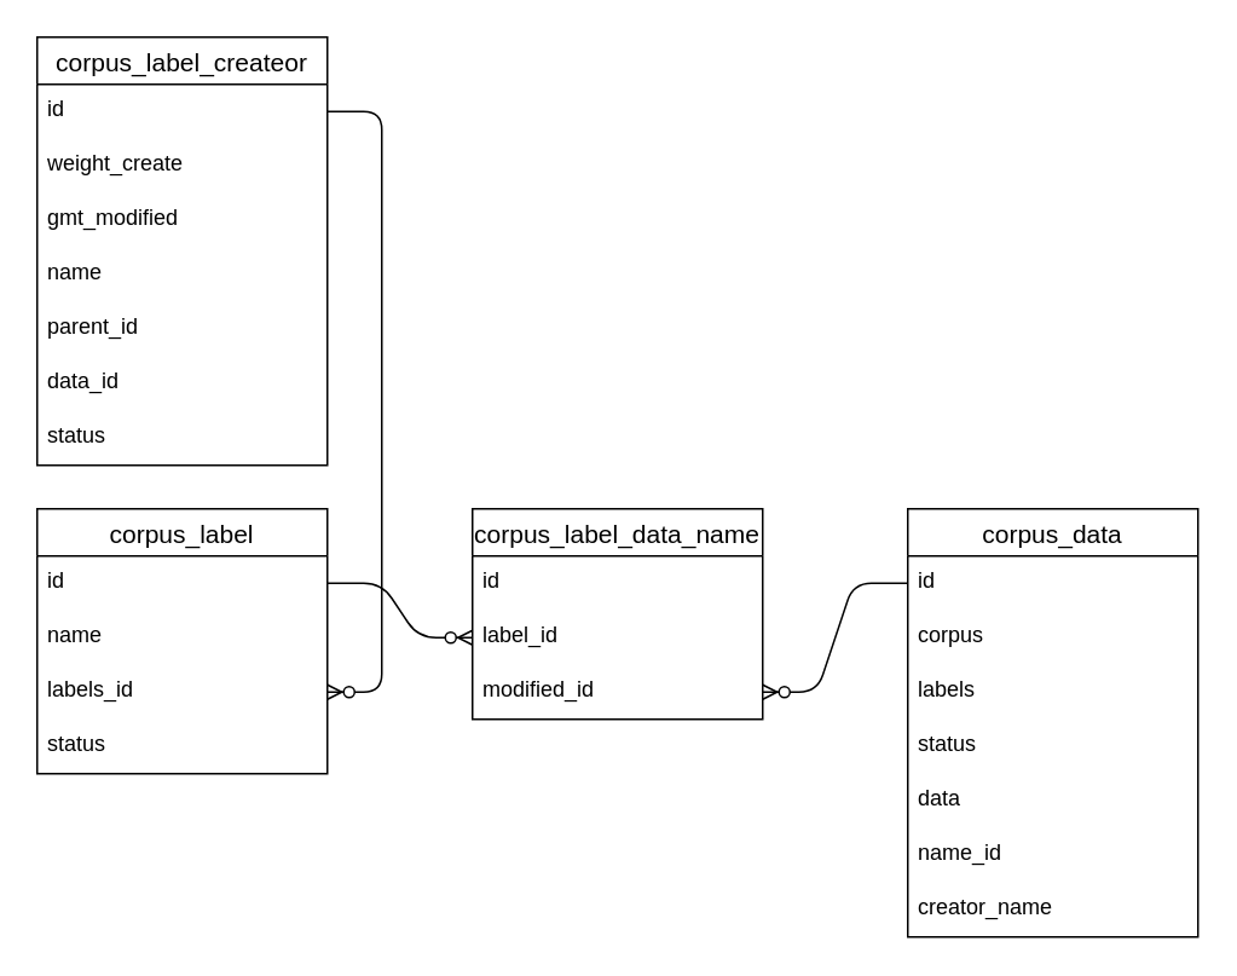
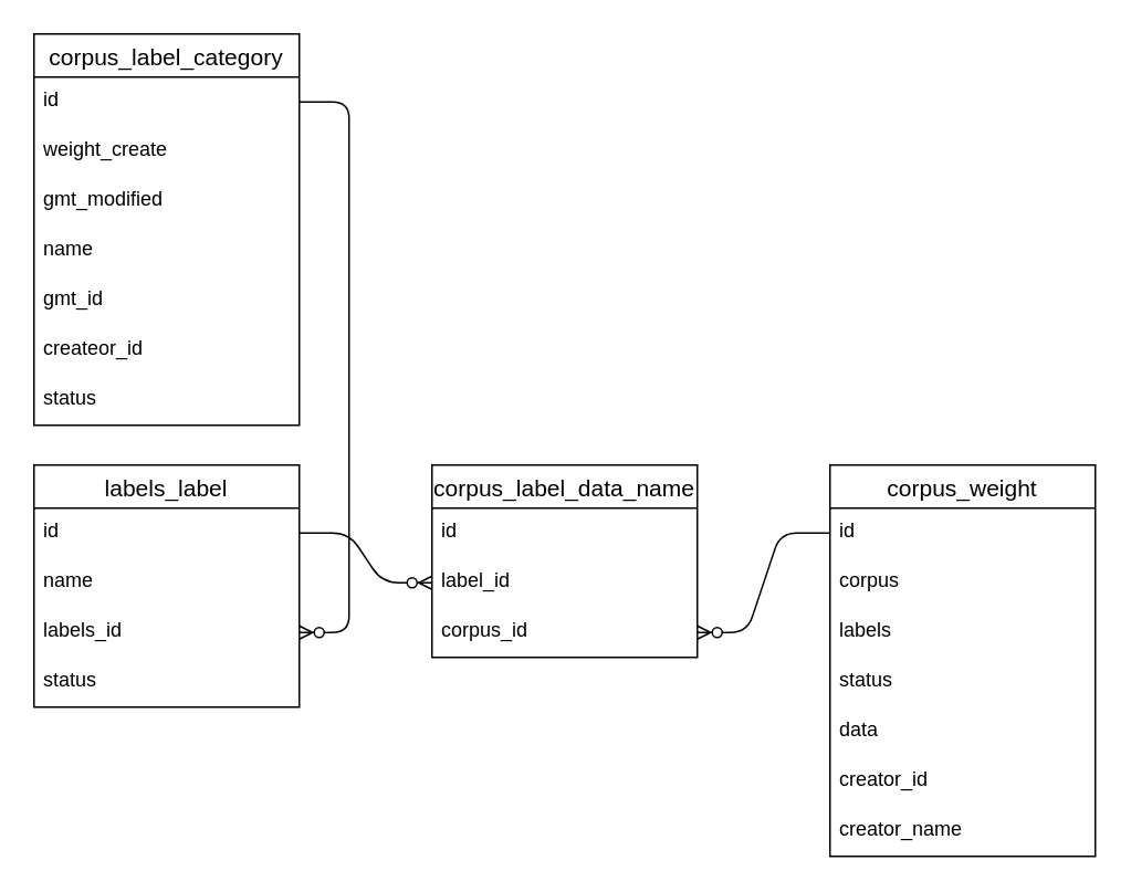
- <mxCell id="19" value="corpus_label_createor" style="swimlane;fontStyle=0;childLayout=stackLayout;horizontal=1;startSize=26;horizontalStack=0;resizeParent=1;resizeParentMax=0;resizeLast=0;collapsible=1;marginBottom=0;align=center;fontSize=14;" vertex="1" parent="1"><mxGeometry x="20" y="20" width="160" height="236" as="geometry"><mxRectangle x="240" y="280" width="50" height="26" as="alternateBounds" /></mxGeometry></mxCell>
+ <mxCell id="19" value="corpus_label_category" style="swimlane;fontStyle=0;childLayout=stackLayout;horizontal=1;startSize=26;horizontalStack=0;resizeParent=1;resizeParentMax=0;resizeLast=0;collapsible=1;marginBottom=0;align=center;fontSize=14;" vertex="1" parent="1"><mxGeometry x="20" y="20" width="160" height="236" as="geometry"><mxRectangle x="240" y="280" width="50" height="26" as="alternateBounds" /></mxGeometry></mxCell>
- <mxCell id="24" value="parent_id" style="text;strokeColor=none;fillColor=none;spacingLeft=4;spacingRight=4;overflow=hidden;rotatable=0;points=[[0,0.5],[1,0.5]];portConstraint=eastwest;fontSize=12;" vertex="1" parent="19"><mxGeometry y="146" width="160" height="30" as="geometry" /></mxCell>
+ <mxCell id="24" value="gmt_id" style="text;strokeColor=none;fillColor=none;spacingLeft=4;spacingRight=4;overflow=hidden;rotatable=0;points=[[0,0.5],[1,0.5]];portConstraint=eastwest;fontSize=12;" vertex="1" parent="19"><mxGeometry y="146" width="160" height="30" as="geometry" /></mxCell>
- <mxCell id="25" value="data_id" style="text;strokeColor=none;fillColor=none;spacingLeft=4;spacingRight=4;overflow=hidden;rotatable=0;points=[[0,0.5],[1,0.5]];portConstraint=eastwest;fontSize=12;" vertex="1" parent="19"><mxGeometry y="176" width="160" height="30" as="geometry" /></mxCell>
+ <mxCell id="25" value="createor_id" style="text;strokeColor=none;fillColor=none;spacingLeft=4;spacingRight=4;overflow=hidden;rotatable=0;points=[[0,0.5],[1,0.5]];portConstraint=eastwest;fontSize=12;" vertex="1" parent="19"><mxGeometry y="176" width="160" height="30" as="geometry" /></mxCell>
- <mxCell id="2" value="corpus_label" style="swimlane;fontStyle=0;childLayout=stackLayout;horizontal=1;startSize=26;horizontalStack=0;resizeParent=1;resizeParentMax=0;resizeLast=0;collapsible=1;marginBottom=0;align=center;fontSize=14;" vertex="1" parent="1"><mxGeometry x="20" y="280" width="160" height="146" as="geometry"><mxRectangle x="240" y="280" width="50" height="26" as="alternateBounds" /></mxGeometry></mxCell>
+ <mxCell id="2" value="labels_label" style="swimlane;fontStyle=0;childLayout=stackLayout;horizontal=1;startSize=26;horizontalStack=0;resizeParent=1;resizeParentMax=0;resizeLast=0;collapsible=1;marginBottom=0;align=center;fontSize=14;" vertex="1" parent="1"><mxGeometry x="20" y="280" width="160" height="146" as="geometry"><mxRectangle x="240" y="280" width="50" height="26" as="alternateBounds" /></mxGeometry></mxCell>
- <mxCell id="7" value="corpus_data" style="swimlane;fontStyle=0;childLayout=stackLayout;horizontal=1;startSize=26;horizontalStack=0;resizeParent=1;resizeParentMax=0;resizeLast=0;collapsible=1;marginBottom=0;align=center;fontSize=14;" vertex="1" parent="1"><mxGeometry x="500" y="280" width="160" height="236" as="geometry"><mxRectangle x="240" y="280" width="50" height="26" as="alternateBounds" /></mxGeometry></mxCell>
+ <mxCell id="7" value="corpus_weight" style="swimlane;fontStyle=0;childLayout=stackLayout;horizontal=1;startSize=26;horizontalStack=0;resizeParent=1;resizeParentMax=0;resizeLast=0;collapsible=1;marginBottom=0;align=center;fontSize=14;" vertex="1" parent="1"><mxGeometry x="500" y="280" width="160" height="236" as="geometry"><mxRectangle x="240" y="280" width="50" height="26" as="alternateBounds" /></mxGeometry></mxCell>
- <mxCell id="18" value="modified_id" style="text;strokeColor=none;fillColor=none;spacingLeft=4;spacingRight=4;overflow=hidden;rotatable=0;points=[[0,0.5],[1,0.5]];portConstraint=eastwest;fontSize=12;" vertex="1" parent="15"><mxGeometry y="86" width="160" height="30" as="geometry" /></mxCell>
+ <mxCell id="18" value="corpus_id" style="text;strokeColor=none;fillColor=none;spacingLeft=4;spacingRight=4;overflow=hidden;rotatable=0;points=[[0,0.5],[1,0.5]];portConstraint=eastwest;fontSize=12;" vertex="1" parent="15"><mxGeometry y="86" width="160" height="30" as="geometry" /></mxCell>
- <mxCell id="13" value="name_id" style="text;strokeColor=none;fillColor=none;spacingLeft=4;spacingRight=4;overflow=hidden;rotatable=0;points=[[0,0.5],[1,0.5]];portConstraint=eastwest;fontSize=12;" vertex="1" parent="7"><mxGeometry y="176" width="160" height="30" as="geometry" /></mxCell>
+ <mxCell id="13" value="creator_id" style="text;strokeColor=none;fillColor=none;spacingLeft=4;spacingRight=4;overflow=hidden;rotatable=0;points=[[0,0.5],[1,0.5]];portConstraint=eastwest;fontSize=12;" vertex="1" parent="7"><mxGeometry y="176" width="160" height="30" as="geometry" /></mxCell>
